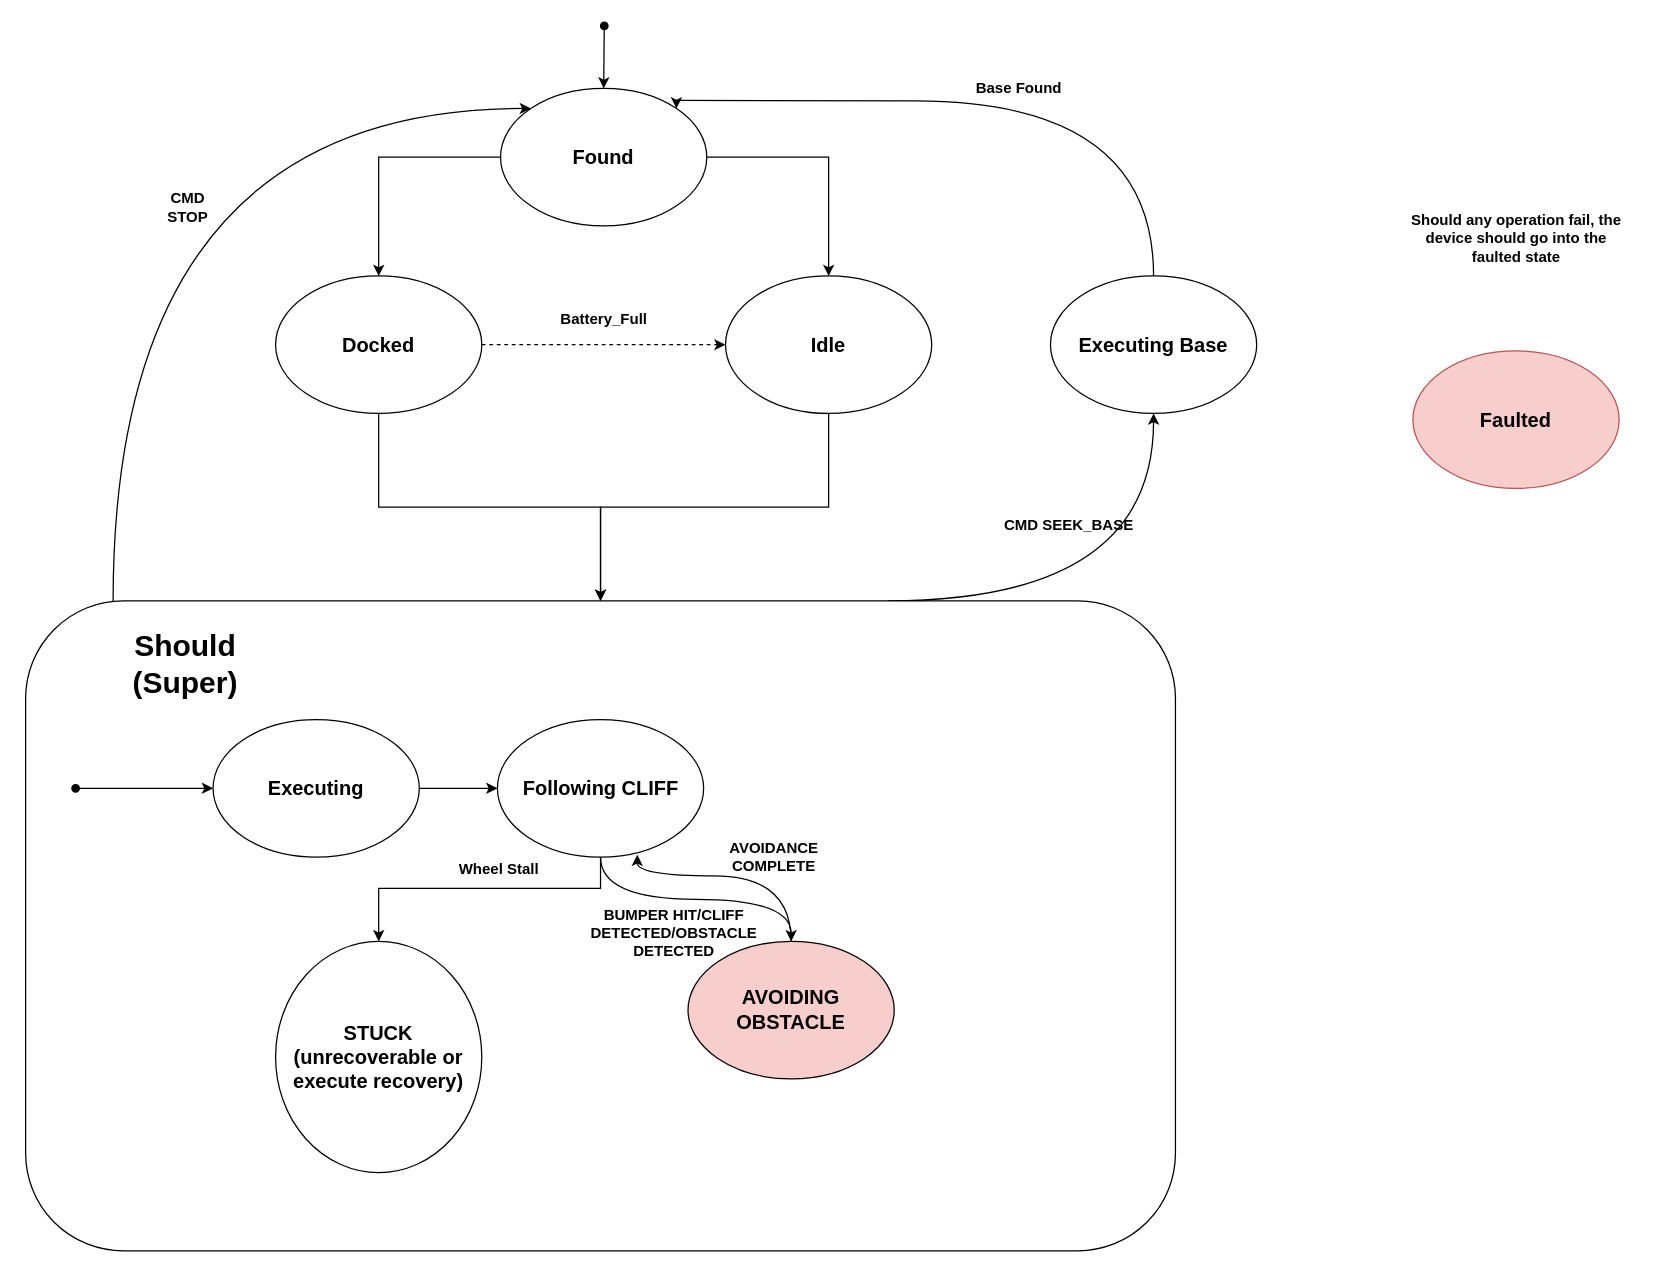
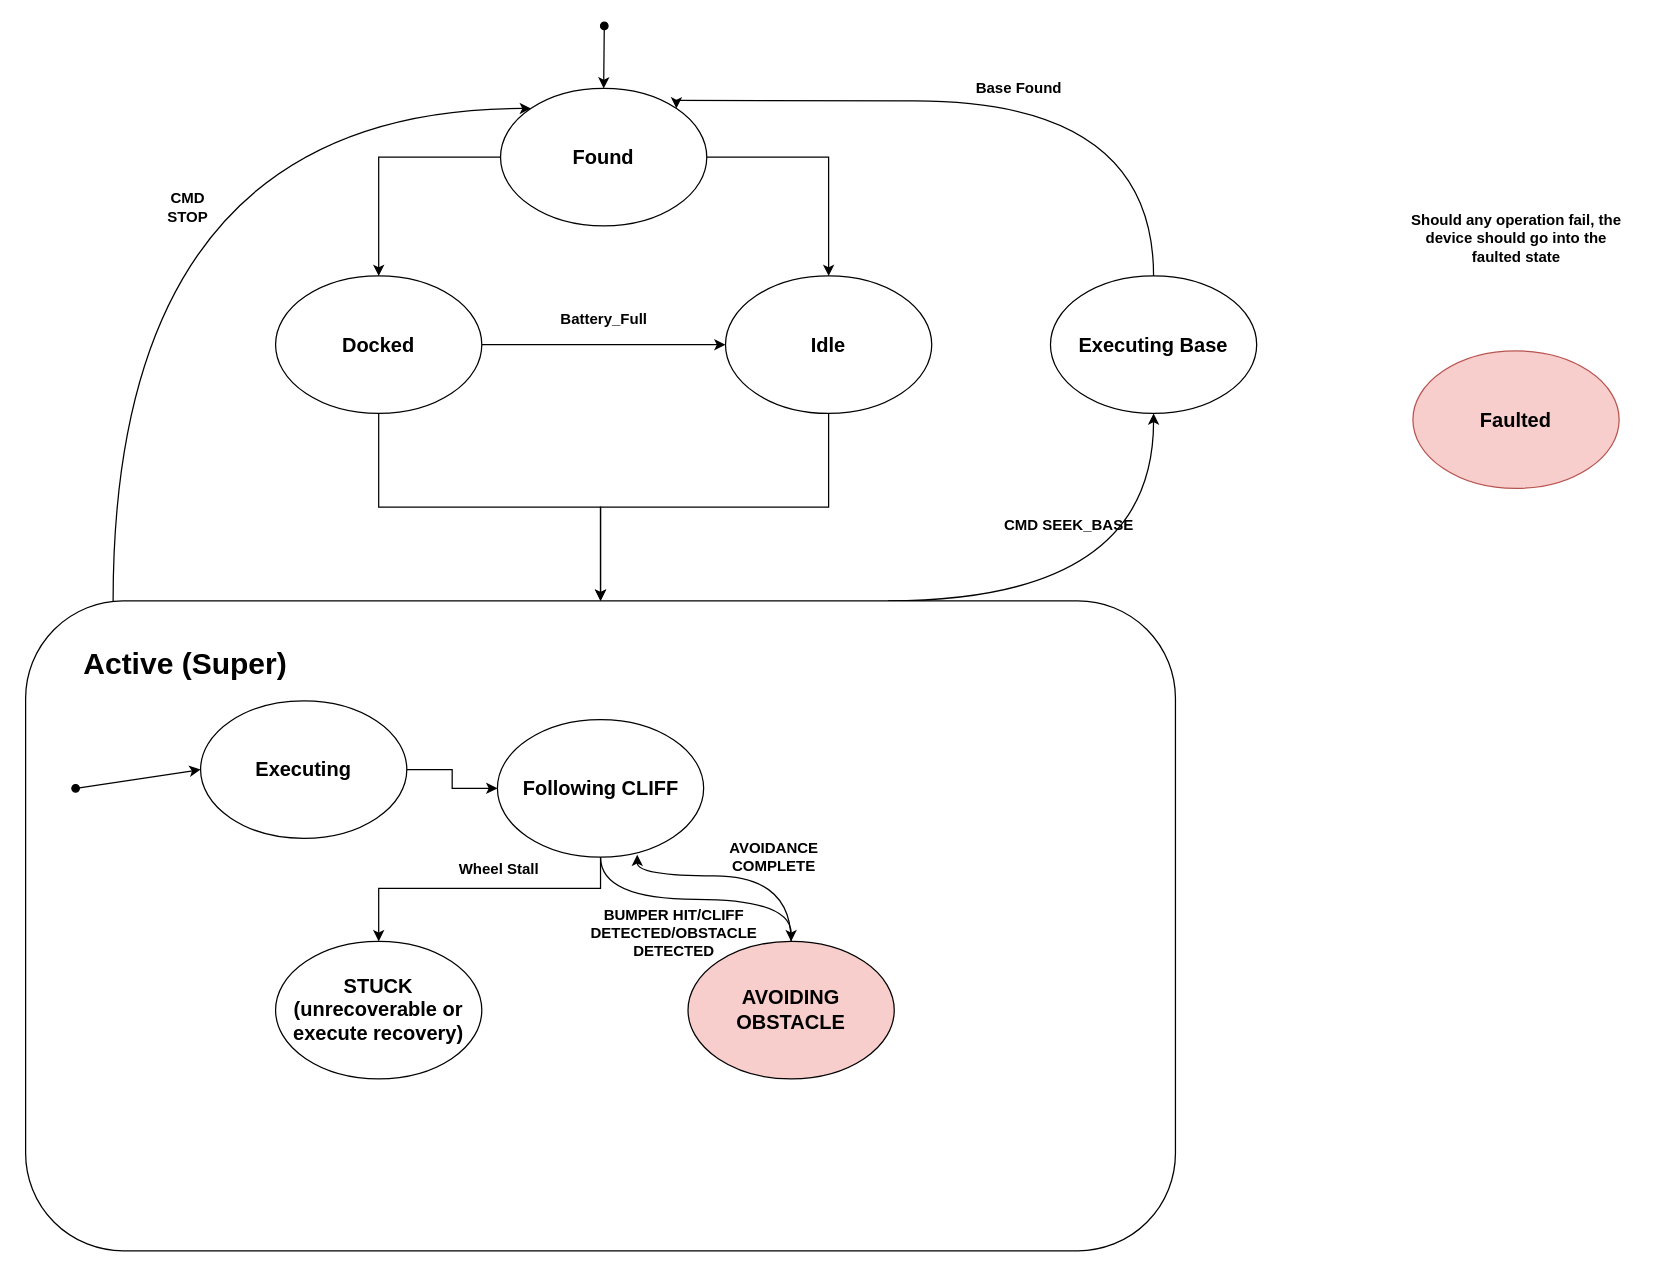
- <mxCell id="6" style="edgeStyle=orthogonalEdgeStyle;rounded=0;orthogonalLoop=1;jettySize=auto;html=1;entryX=0;entryY=0.5;entryDx=0;entryDy=0;dashed=1;" edge="1" parent="1" source="7" target="9"><mxGeometry relative="1" as="geometry" /></mxCell>
+ <mxCell id="6" style="edgeStyle=orthogonalEdgeStyle;rounded=0;orthogonalLoop=1;jettySize=auto;html=1;entryX=0;entryY=0.5;entryDx=0;entryDy=0;" edge="1" parent="1" source="7" target="9"><mxGeometry relative="1" as="geometry" /></mxCell>
- <mxCell id="14" value="&lt;b&gt;&lt;font style=&quot;font-size: 24px;&quot;&gt;Should (Super)&lt;/font&gt;&lt;/b&gt;" style="text;html=1;align=center;verticalAlign=middle;whiteSpace=wrap;rounded=0;" vertex="1" parent="12"><mxGeometry x="45.221" y="29.091" width="165.809" height="43.636" as="geometry" /></mxCell>
+ <mxCell id="14" value="&lt;b&gt;&lt;font style=&quot;font-size: 24px;&quot;&gt;Active (Super)&lt;/font&gt;&lt;/b&gt;" style="text;html=1;align=center;verticalAlign=middle;whiteSpace=wrap;rounded=0;" vertex="1" parent="12"><mxGeometry x="45.221" y="29.091" width="165.809" height="43.636" as="geometry" /></mxCell>
- <mxCell id="15" value="&lt;font style=&quot;font-size: 16px;&quot;&gt;&lt;b&gt;Executing&lt;/b&gt;&lt;/font&gt;" style="ellipse;whiteSpace=wrap;html=1;movable=1;resizable=1;rotatable=1;deletable=1;editable=1;locked=0;connectable=1;" vertex="1" parent="12"><mxGeometry x="150" y="95" width="165" height="110" as="geometry" /></mxCell>
+ <mxCell id="15" value="&lt;font style=&quot;font-size: 16px;&quot;&gt;&lt;b&gt;Executing&lt;/b&gt;&lt;/font&gt;" style="ellipse;whiteSpace=wrap;html=1;movable=1;resizable=1;rotatable=1;deletable=1;editable=1;locked=0;connectable=1;" vertex="1" parent="12"><mxGeometry x="140" y="80" width="165" height="110" as="geometry" /></mxCell>
- <mxCell id="23" value="&lt;font style=&quot;font-size: 16px;&quot;&gt;&lt;b&gt;STUCK (unrecoverable or execute recovery)&lt;/b&gt;&lt;/font&gt;" style="ellipse;whiteSpace=wrap;html=1;" vertex="1" parent="12"><mxGeometry x="200" y="272.45" width="165" height="185" as="geometry" /></mxCell>
+ <mxCell id="23" value="&lt;font style=&quot;font-size: 16px;&quot;&gt;&lt;b&gt;STUCK (unrecoverable or execute recovery)&lt;/b&gt;&lt;/font&gt;" style="ellipse;whiteSpace=wrap;html=1;" vertex="1" parent="12"><mxGeometry x="200" y="272.45" width="165" height="110" as="geometry" /></mxCell>
